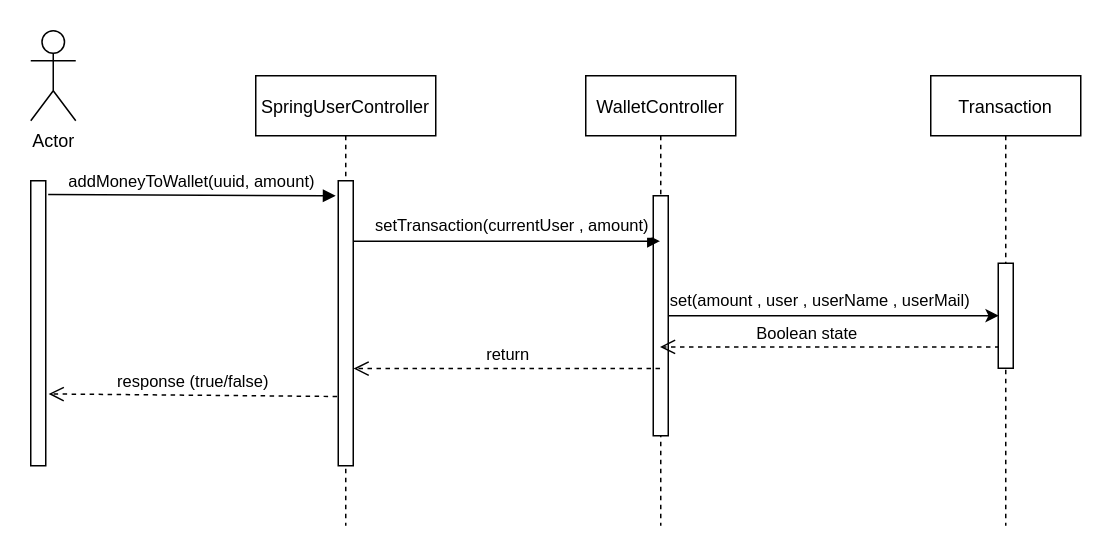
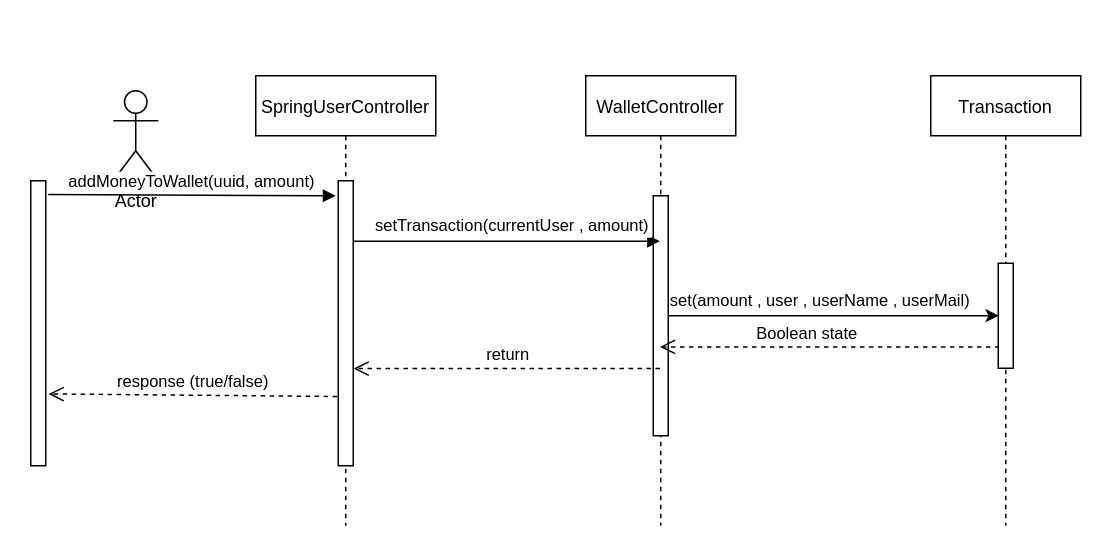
- <mxCell id="7" value="Actor" style="shape=umlActor;verticalLabelPosition=bottom;verticalAlign=top;html=1;outlineConnect=0;" vertex="1" parent="1"><mxGeometry x="20" y="20" width="30" height="60" as="geometry" /></mxCell>
+ <mxCell id="7" value="Actor" style="shape=umlActor;verticalLabelPosition=bottom;verticalAlign=top;html=1;outlineConnect=0;" vertex="1" parent="1"><mxGeometry x="75" y="60" width="30" height="60" as="geometry" /></mxCell>
